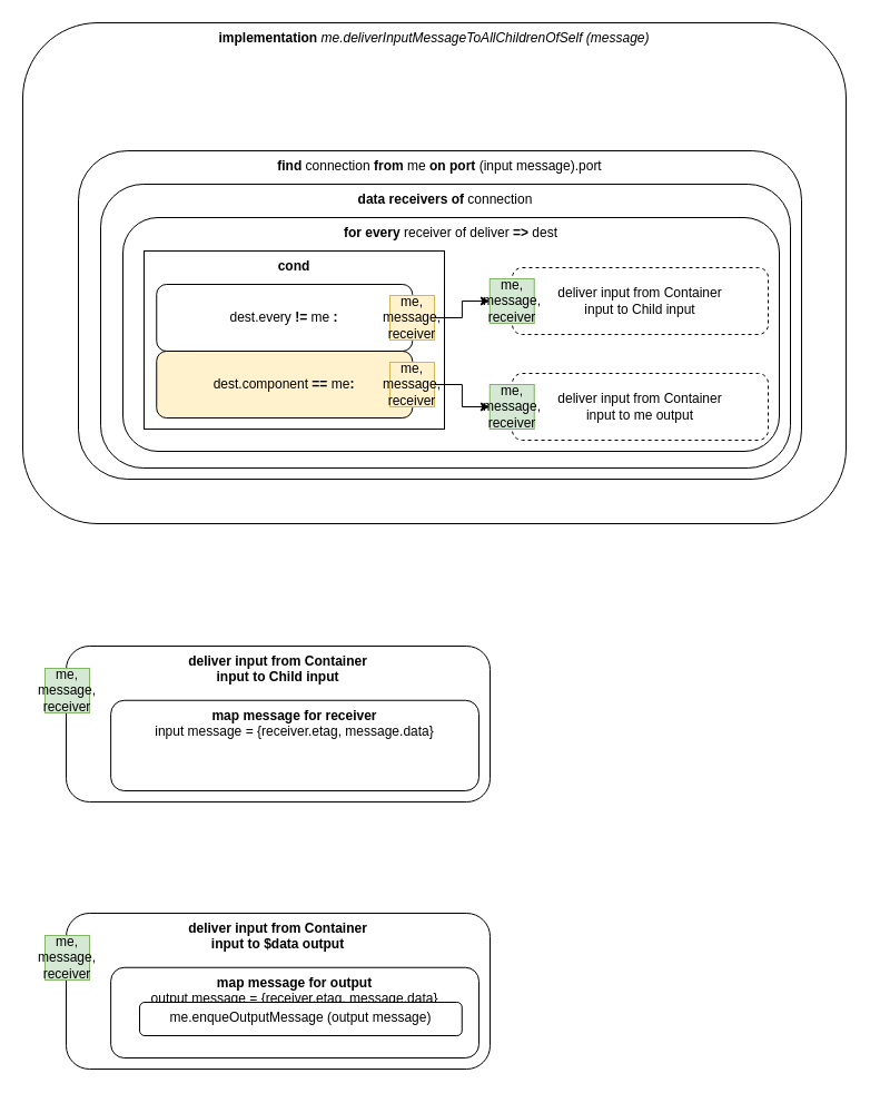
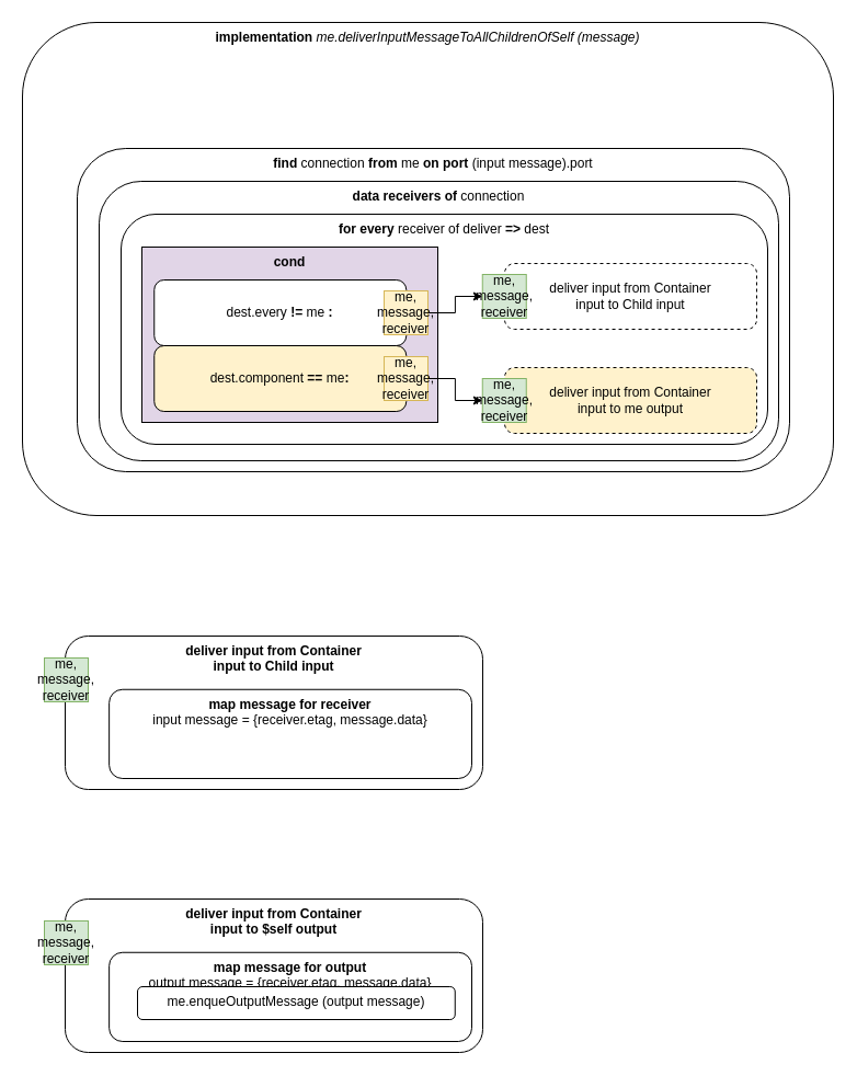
- <mxCell id="6" value="&lt;b&gt;cond&lt;/b&gt;" style="rounded=0;whiteSpace=wrap;html=1;verticalAlign=top;" parent="1" vertex="1"><mxGeometry x="129" y="225" width="270" height="160" as="geometry" /></mxCell>
+ <mxCell id="6" value="&lt;b&gt;cond&lt;/b&gt;" style="rounded=0;whiteSpace=wrap;html=1;verticalAlign=top;fillColor=#e1d5e7;" parent="1" vertex="1"><mxGeometry x="129" y="225" width="270" height="160" as="geometry" /></mxCell>
- <mxCell id="12" value="&lt;span&gt;deliver input from Container&lt;/span&gt;&lt;br&gt;&lt;span&gt;input to me output&lt;/span&gt;" style="rounded=1;whiteSpace=wrap;html=1;dashed=1;" parent="1" vertex="1"><mxGeometry x="460" y="335" width="230" height="60" as="geometry" /></mxCell>
+ <mxCell id="12" value="&lt;span&gt;deliver input from Container&lt;/span&gt;&lt;br&gt;&lt;span&gt;input to me output&lt;/span&gt;" style="rounded=1;whiteSpace=wrap;html=1;dashed=1;fillColor=#fff2cc;" parent="1" vertex="1"><mxGeometry x="460" y="335" width="230" height="60" as="geometry" /></mxCell>
- <mxCell id="15" value="&lt;b&gt;deliver input from Container &lt;br&gt;input to $data output&lt;/b&gt;" style="rounded=1;whiteSpace=wrap;html=1;verticalAlign=top;" parent="1" vertex="1"><mxGeometry x="59" y="820" width="381" height="140" as="geometry" /></mxCell>
+ <mxCell id="15" value="&lt;b&gt;deliver input from Container &lt;br&gt;input to $self output&lt;/b&gt;" style="rounded=1;whiteSpace=wrap;html=1;verticalAlign=top;" parent="1" vertex="1"><mxGeometry x="59" y="820" width="381" height="140" as="geometry" /></mxCell>
